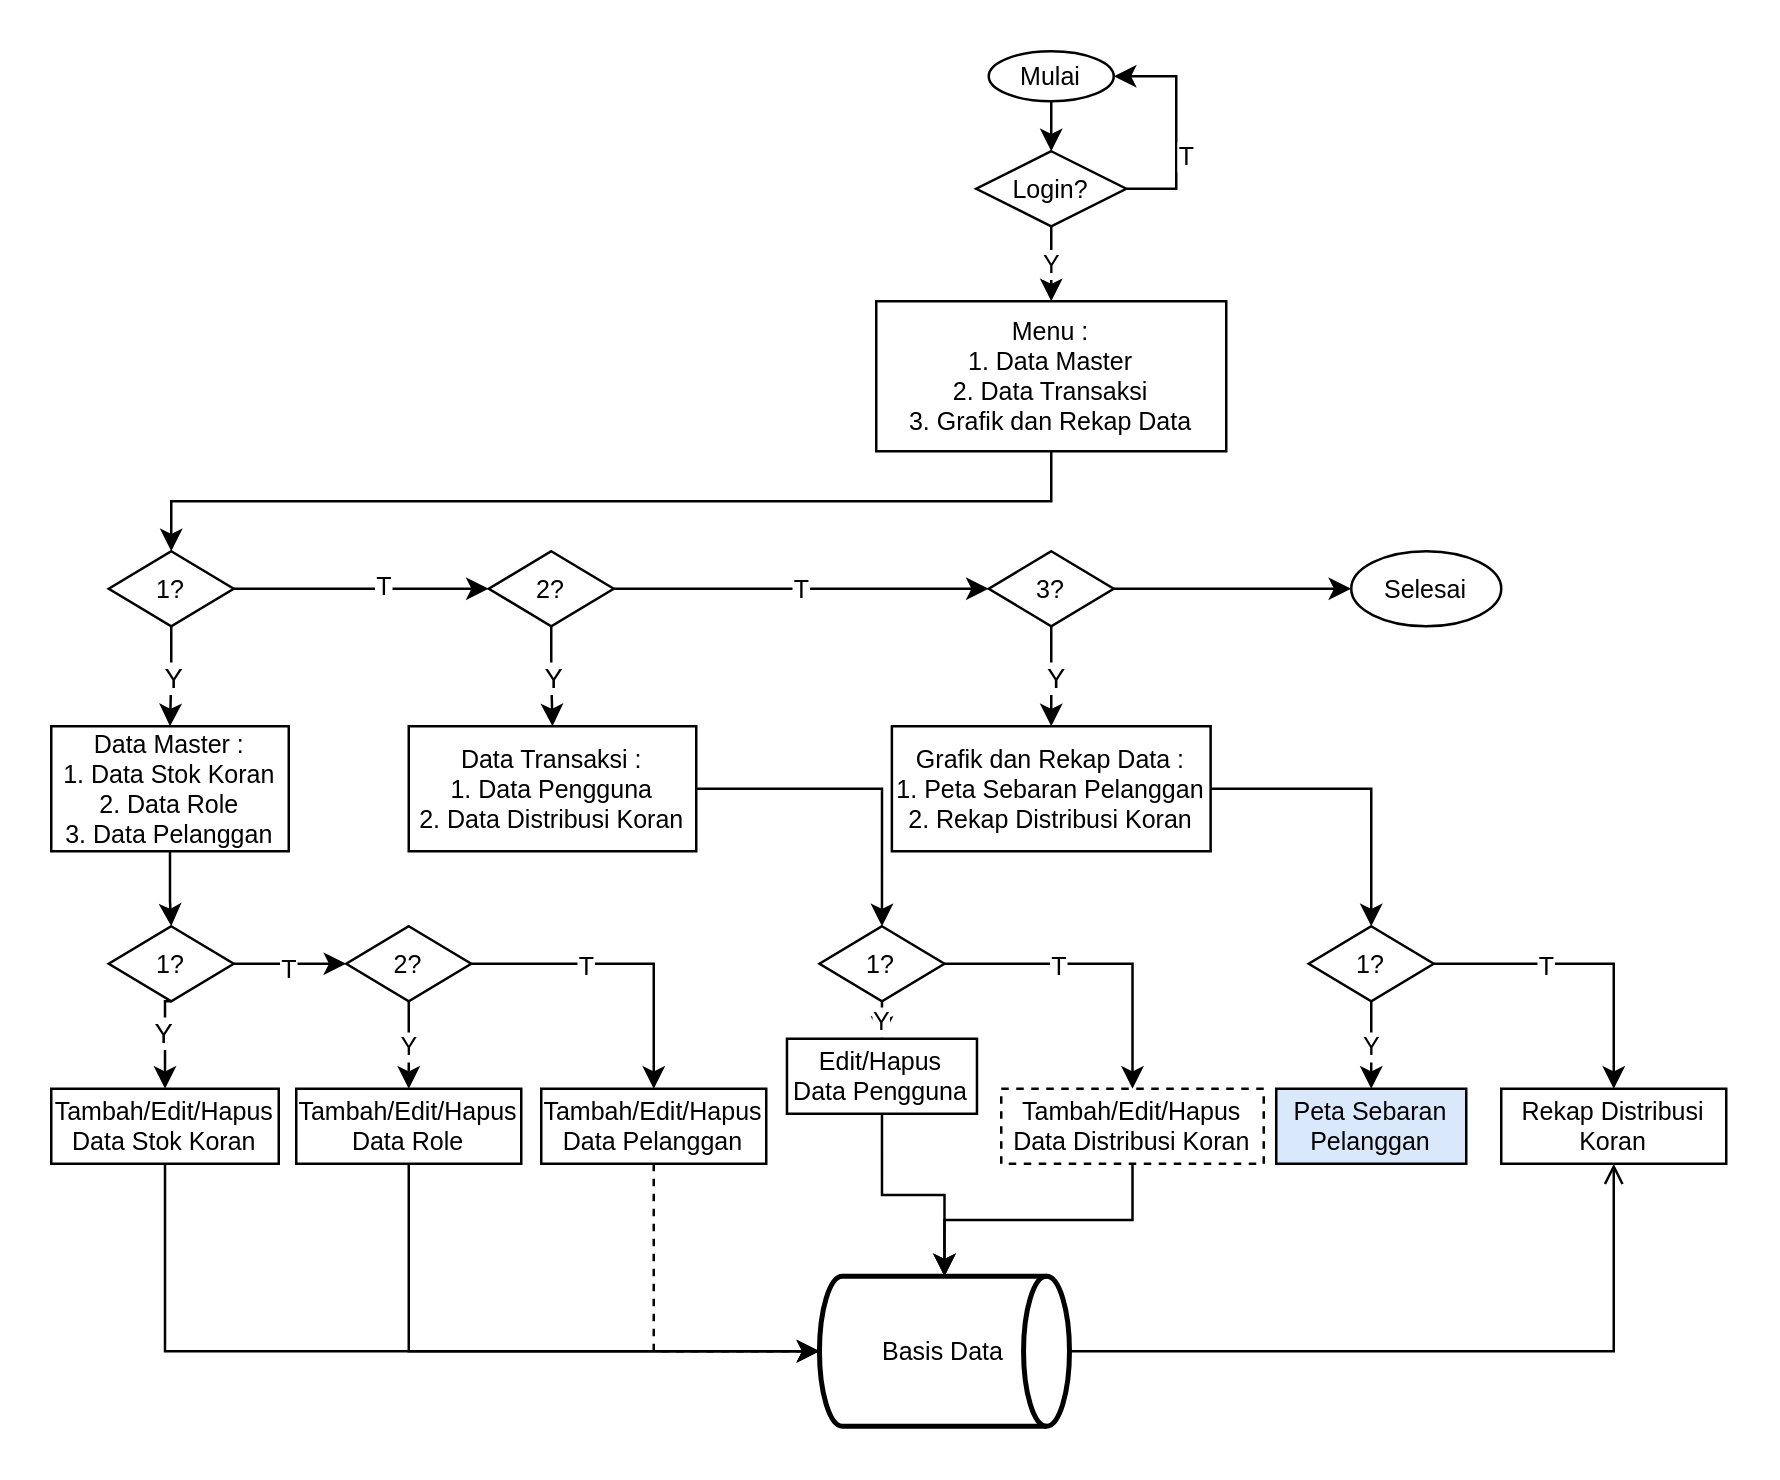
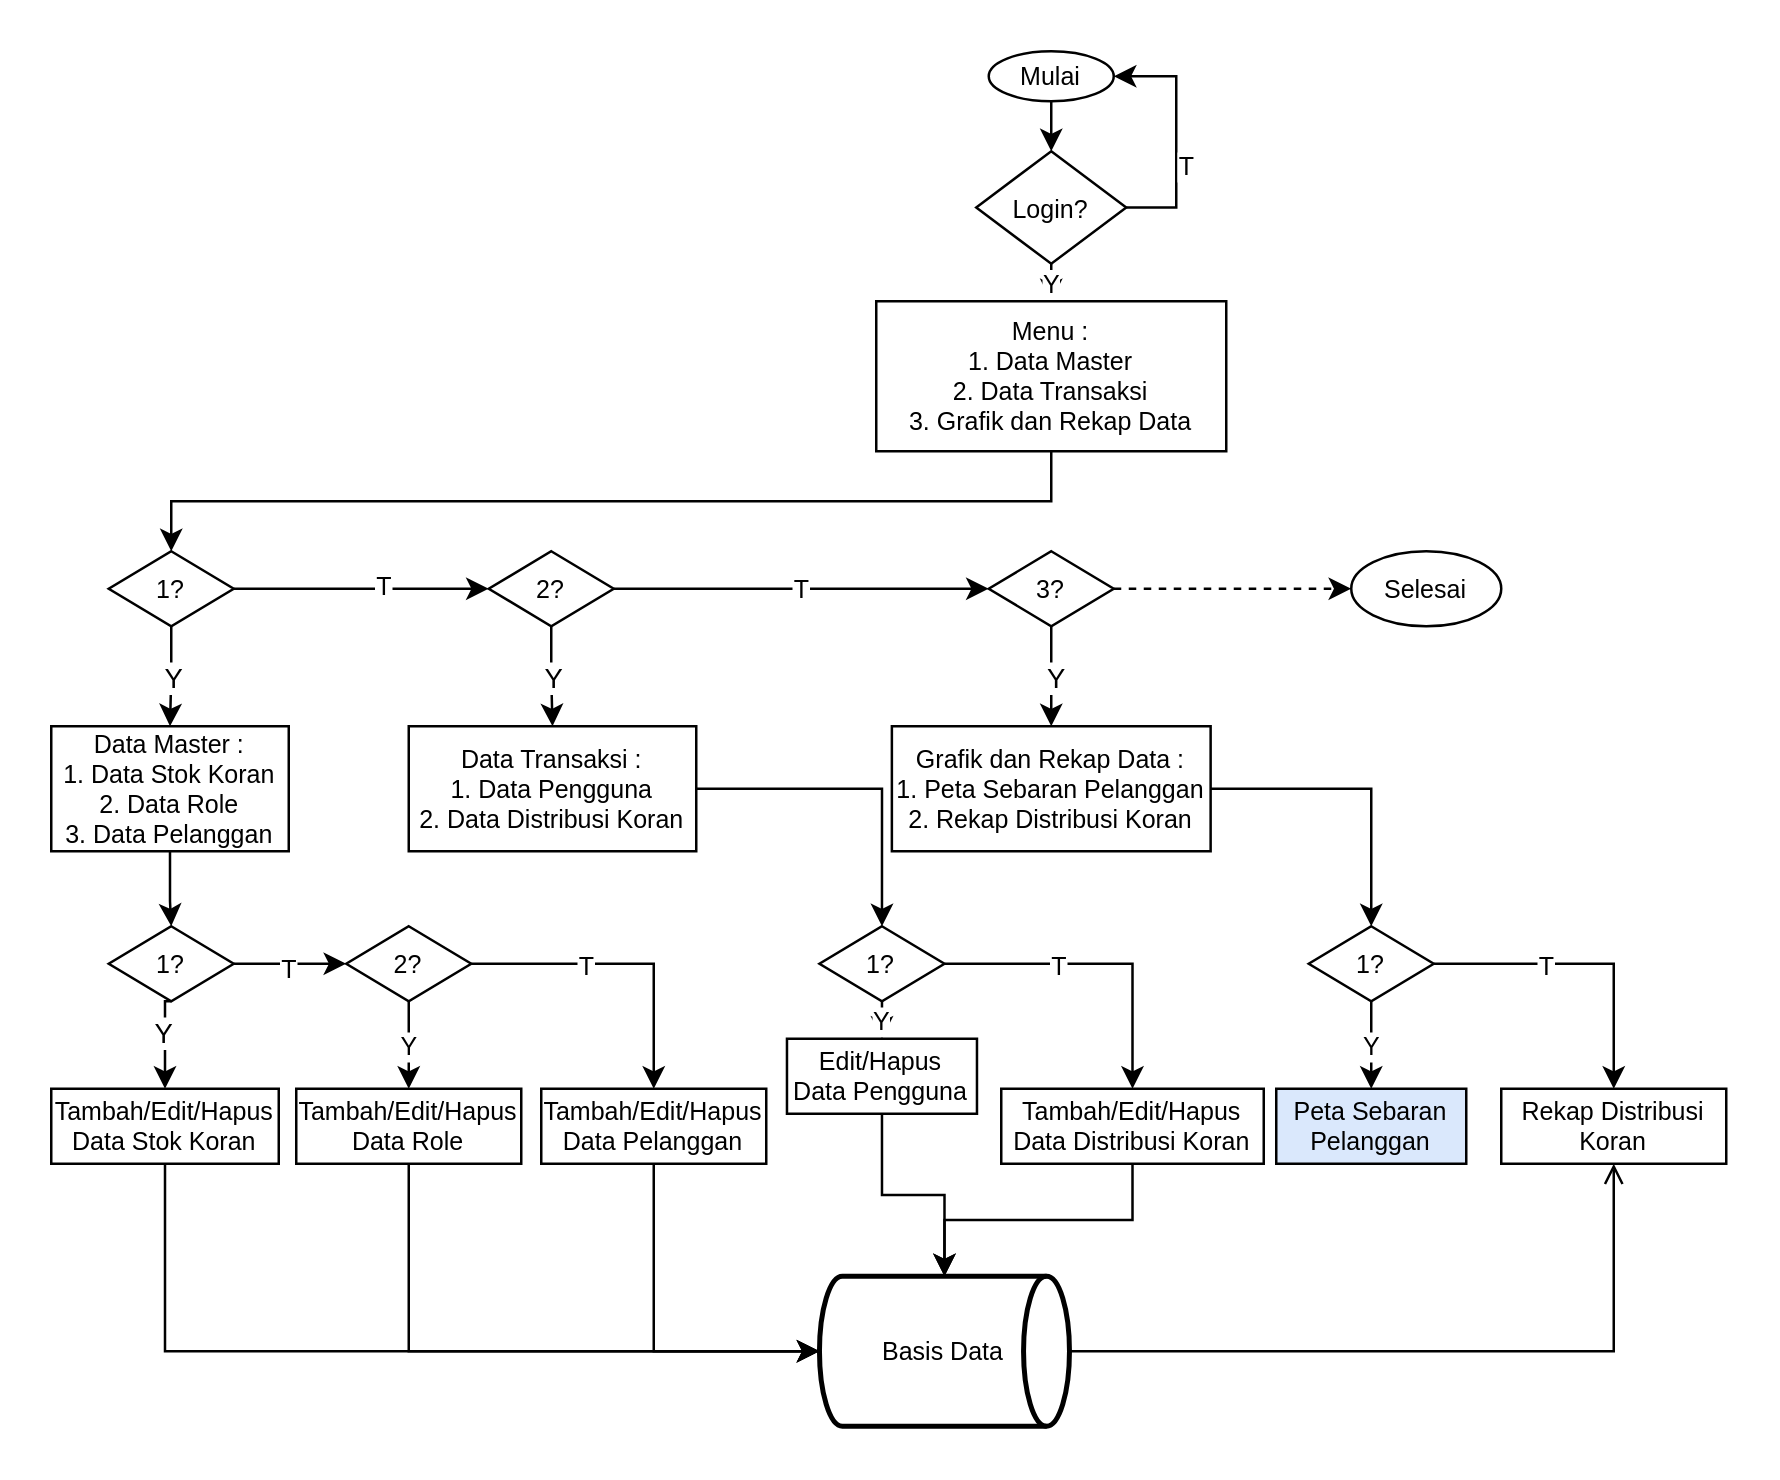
- <mxCell id="7" value="Login?" style="rhombus;whiteSpace=wrap;html=1;fontSize=10;" parent="1" vertex="1"><mxGeometry x="390" y="60" width="60" height="30" as="geometry" /></mxCell>
+ <mxCell id="7" value="Login?" style="rhombus;whiteSpace=wrap;html=1;fontSize=10;" parent="1" vertex="1"><mxGeometry x="390" y="60" width="60" height="45" as="geometry" /></mxCell>
- <mxCell id="15" style="edgeStyle=orthogonalEdgeStyle;rounded=0;orthogonalLoop=1;jettySize=auto;html=1;exitX=1;exitY=0.5;exitDx=0;exitDy=0;entryX=0;entryY=0.5;entryDx=0;entryDy=0;fontSize=10;" parent="1" source="18" target="23" edge="1"><mxGeometry relative="1" as="geometry" /></mxCell>
+ <mxCell id="15" style="edgeStyle=orthogonalEdgeStyle;rounded=0;orthogonalLoop=1;jettySize=auto;html=1;exitX=1;exitY=0.5;exitDx=0;exitDy=0;entryX=0;entryY=0.5;entryDx=0;entryDy=0;fontSize=10;dashed=1;" parent="1" source="18" target="23" edge="1"><mxGeometry relative="1" as="geometry" /></mxCell>
- <mxCell id="52" value="Tambah/Edit/Hapus&lt;br style=&quot;font-size: 10px;&quot;&gt;Data Distribusi Koran" style="rounded=0;whiteSpace=wrap;html=1;fontSize=10;dashed=1;" parent="1" vertex="1"><mxGeometry x="400" y="435" width="105" height="30" as="geometry" /></mxCell>
+ <mxCell id="52" value="Tambah/Edit/Hapus&lt;br style=&quot;font-size: 10px;&quot;&gt;Data Distribusi Koran" style="rounded=0;whiteSpace=wrap;html=1;fontSize=10;" parent="1" vertex="1"><mxGeometry x="400" y="435" width="105" height="30" as="geometry" /></mxCell>
- <mxCell id="40" style="edgeStyle=orthogonalEdgeStyle;rounded=0;orthogonalLoop=1;jettySize=auto;html=1;exitX=0.5;exitY=1;exitDx=0;exitDy=0;entryX=0;entryY=0.5;entryDx=0;entryDy=0;entryPerimeter=0;fontSize=10;dashed=1;" parent="1" source="41" target="39" edge="1"><mxGeometry relative="1" as="geometry" /></mxCell>
+ <mxCell id="40" style="edgeStyle=orthogonalEdgeStyle;rounded=0;orthogonalLoop=1;jettySize=auto;html=1;exitX=0.5;exitY=1;exitDx=0;exitDy=0;entryX=0;entryY=0.5;entryDx=0;entryDy=0;entryPerimeter=0;fontSize=10;" parent="1" source="41" target="39" edge="1"><mxGeometry relative="1" as="geometry" /></mxCell>
